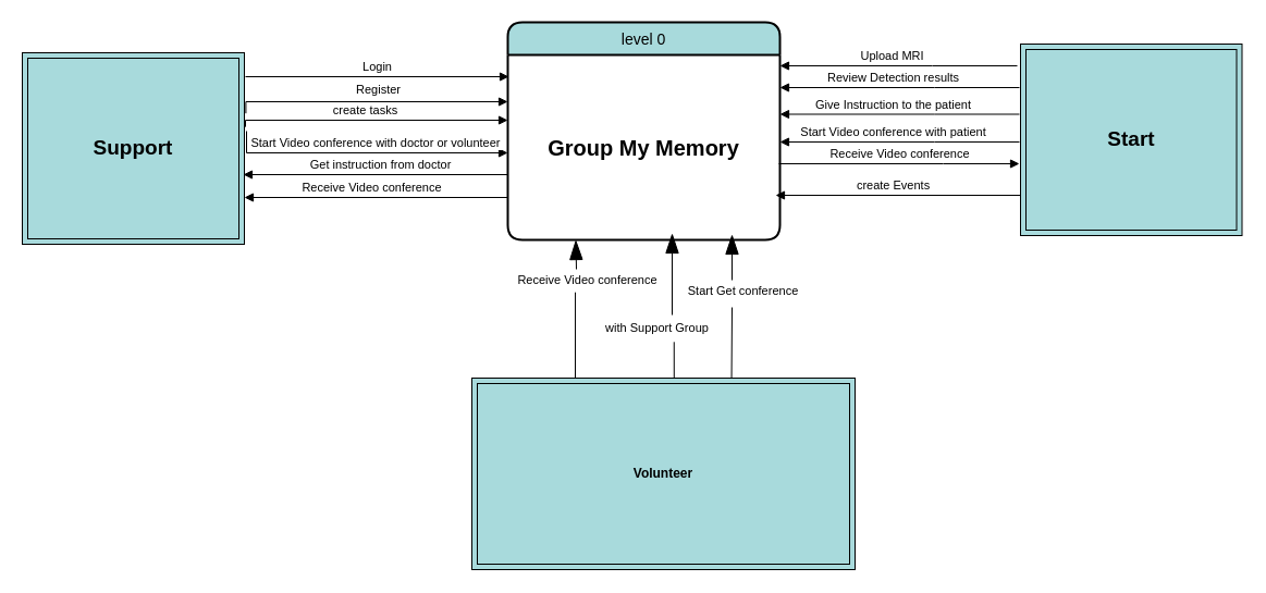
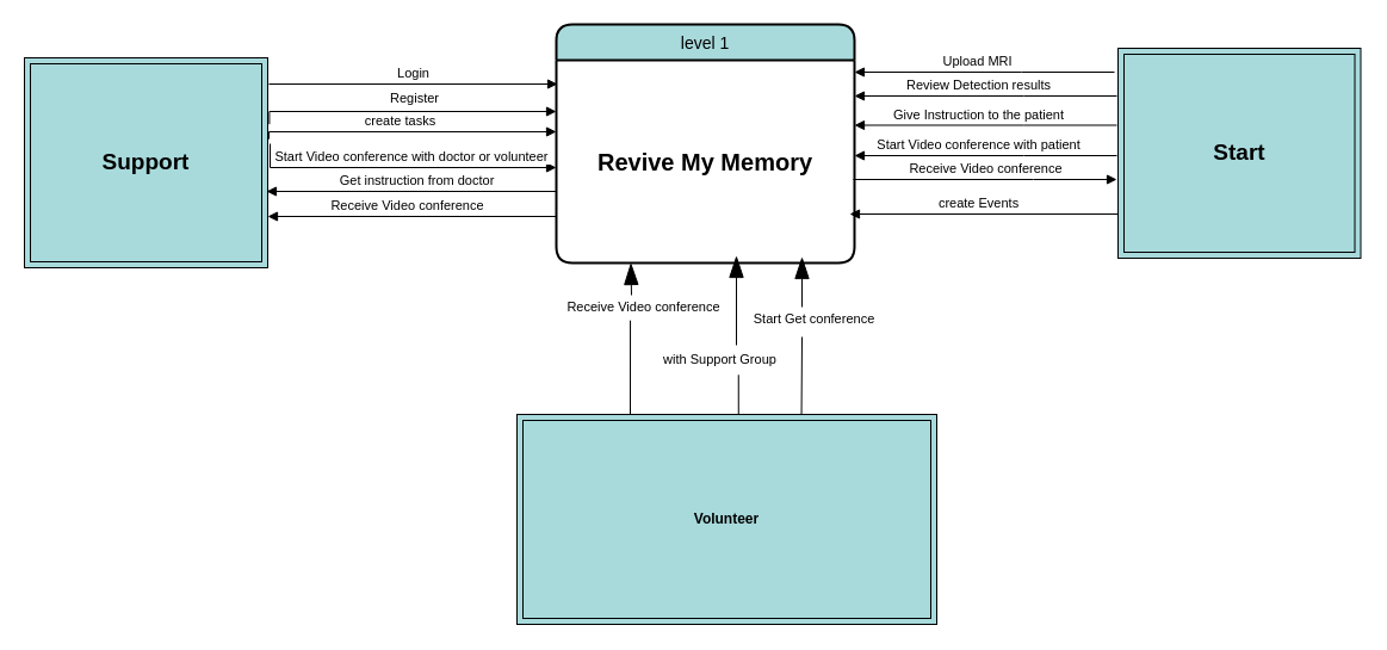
- <mxCell id="2" value="level 0" style="swimlane;childLayout=stackLayout;horizontal=1;startSize=30;horizontalStack=0;rounded=1;fontSize=14;fontStyle=0;strokeWidth=2;resizeParent=0;resizeLast=1;shadow=0;dashed=0;align=center;fillColor=#A8DADC;" parent="1" vertex="1"><mxGeometry x="466" y="20" width="250" height="200" as="geometry" /></mxCell>
+ <mxCell id="2" value="level 1" style="swimlane;childLayout=stackLayout;horizontal=1;startSize=30;horizontalStack=0;rounded=1;fontSize=14;fontStyle=0;strokeWidth=2;resizeParent=0;resizeLast=1;shadow=0;dashed=0;align=center;fillColor=#A8DADC;" parent="1" vertex="1"><mxGeometry x="466" y="20" width="250" height="200" as="geometry" /></mxCell>
- <mxCell id="3" value="&lt;b&gt;&lt;font style=&quot;font-size: 20px;&quot;&gt;Group My Memory&lt;/font&gt;&lt;/b&gt;" style="text;strokeColor=none;align=center;fillColor=none;html=1;verticalAlign=middle;whiteSpace=wrap;rounded=0;" parent="2" vertex="1"><mxGeometry y="30" width="250" height="170" as="geometry" /></mxCell>
+ <mxCell id="3" value="&lt;b&gt;&lt;font style=&quot;font-size: 20px;&quot;&gt;Revive My Memory&lt;/font&gt;&lt;/b&gt;" style="text;strokeColor=none;align=center;fillColor=none;html=1;verticalAlign=middle;whiteSpace=wrap;rounded=0;" parent="2" vertex="1"><mxGeometry y="30" width="250" height="170" as="geometry" /></mxCell>
